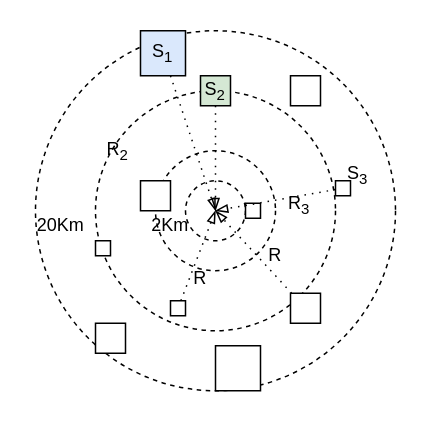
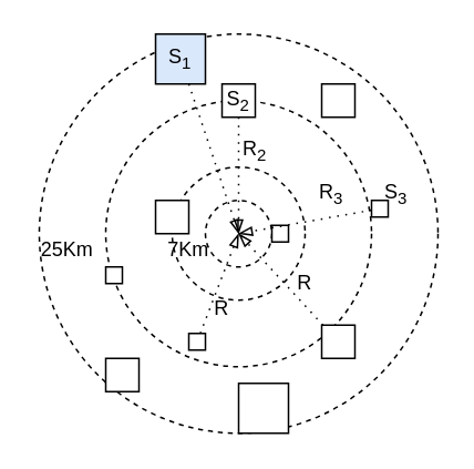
- <mxCell id="15" value="S&lt;sub&gt;2&lt;/sub&gt;" style="whiteSpace=wrap;html=1;aspect=fixed;strokeWidth=1;fillColor=#d5e8d4;" parent="1" vertex="1"><mxGeometry x="133" y="50" width="20" height="20" as="geometry" /></mxCell>
+ <mxCell id="15" value="S&lt;sub&gt;2&lt;/sub&gt;" style="whiteSpace=wrap;html=1;aspect=fixed;strokeWidth=1;" parent="1" vertex="1"><mxGeometry x="133" y="50" width="20" height="20" as="geometry" /></mxCell>
- <mxCell id="25" value="R&lt;sub&gt;2&lt;/sub&gt;" style="text;html=1;strokeColor=none;fillColor=none;align=center;verticalAlign=middle;whiteSpace=wrap;rounded=0;" parent="1" vertex="1"><mxGeometry x="68" y="90" width="20" height="20" as="geometry" /></mxCell>
+ <mxCell id="25" value="R&lt;sub&gt;2&lt;/sub&gt;" style="text;html=1;strokeColor=none;fillColor=none;align=center;verticalAlign=middle;whiteSpace=wrap;rounded=0;" parent="1" vertex="1"><mxGeometry x="143" y="80" width="20" height="20" as="geometry" /></mxCell>
- <mxCell id="22" value="R&lt;sub&gt;3&lt;/sub&gt;" style="text;html=1;strokeColor=none;fillColor=none;align=center;verticalAlign=middle;whiteSpace=wrap;rounded=0;" parent="1" vertex="1"><mxGeometry x="189" y="126" width="20" height="20" as="geometry" /></mxCell>
+ <mxCell id="22" value="R&lt;sub&gt;3&lt;/sub&gt;" style="text;html=1;strokeColor=none;fillColor=none;align=center;verticalAlign=middle;whiteSpace=wrap;rounded=0;" parent="1" vertex="1"><mxGeometry x="189" y="106" width="20" height="20" as="geometry" /></mxCell>
- <mxCell id="28" value="20Km" style="text;html=1;strokeColor=none;fillColor=none;align=center;verticalAlign=middle;whiteSpace=wrap;rounded=0;dashed=1;" parent="1" vertex="1"><mxGeometry x="20" y="140" width="40" height="20" as="geometry" /></mxCell>
+ <mxCell id="28" value="25Km" style="text;html=1;strokeColor=none;fillColor=none;align=center;verticalAlign=middle;whiteSpace=wrap;rounded=0;dashed=1;" parent="1" vertex="1"><mxGeometry x="20" y="140" width="40" height="20" as="geometry" /></mxCell>
- <mxCell id="27" value="2Km" style="text;html=1;strokeColor=none;fillColor=none;align=center;verticalAlign=middle;whiteSpace=wrap;rounded=0;dashed=1;" parent="1" vertex="1"><mxGeometry x="93" y="140" width="40" height="20" as="geometry" /></mxCell>
+ <mxCell id="27" value="7Km" style="text;html=1;strokeColor=none;fillColor=none;align=center;verticalAlign=middle;whiteSpace=wrap;rounded=0;dashed=1;" parent="1" vertex="1"><mxGeometry x="93" y="140" width="40" height="20" as="geometry" /></mxCell>
